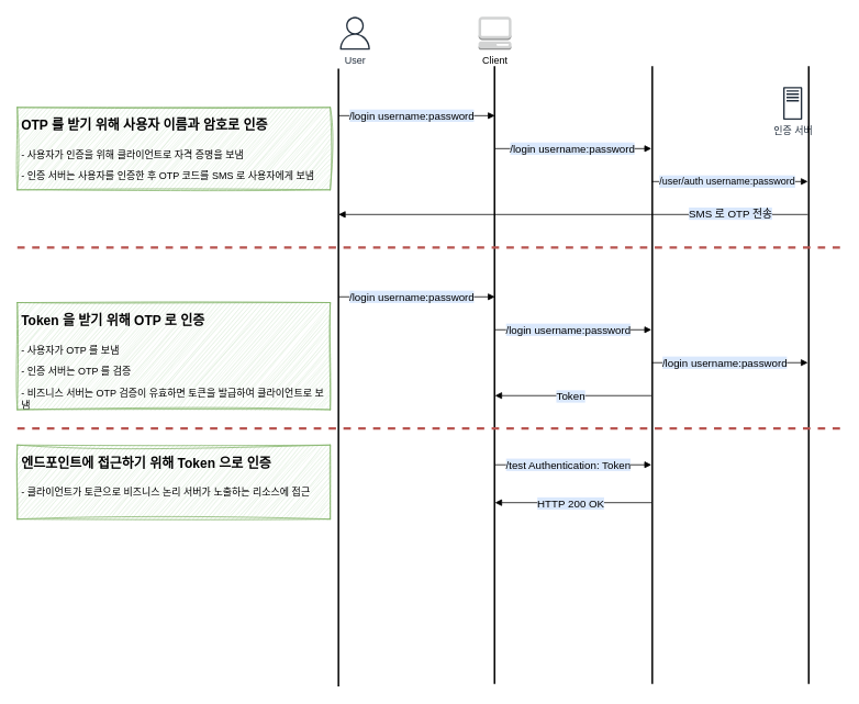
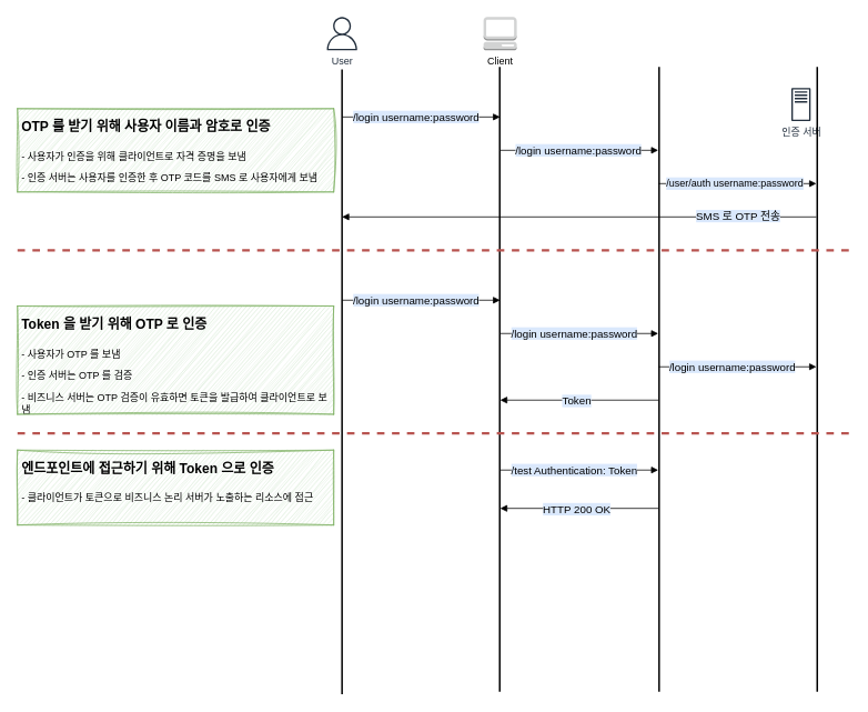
- <mxCell id="2" value="User" style="sketch=0;outlineConnect=0;fontColor=#232F3E;gradientColor=none;fillColor=#232F3D;strokeColor=none;dashed=0;verticalLabelPosition=bottom;verticalAlign=top;align=center;html=1;fontSize=12;fontStyle=0;aspect=fixed;pointerEvents=1;shape=mxgraph.aws4.user;" vertex="1" parent="1"><mxGeometry x="410" y="20" width="40" height="40" as="geometry" /></mxCell>
+ <mxCell id="2" value="User" style="sketch=0;outlineConnect=0;fontColor=#232F3E;gradientColor=none;fillColor=#232F3D;strokeColor=none;dashed=0;verticalLabelPosition=bottom;verticalAlign=top;align=center;html=1;fontSize=12;fontStyle=0;aspect=fixed;pointerEvents=1;shape=mxgraph.aws4.user;" vertex="1" parent="1"><mxGeometry x="390" y="20" width="40" height="40" as="geometry" /></mxCell>
